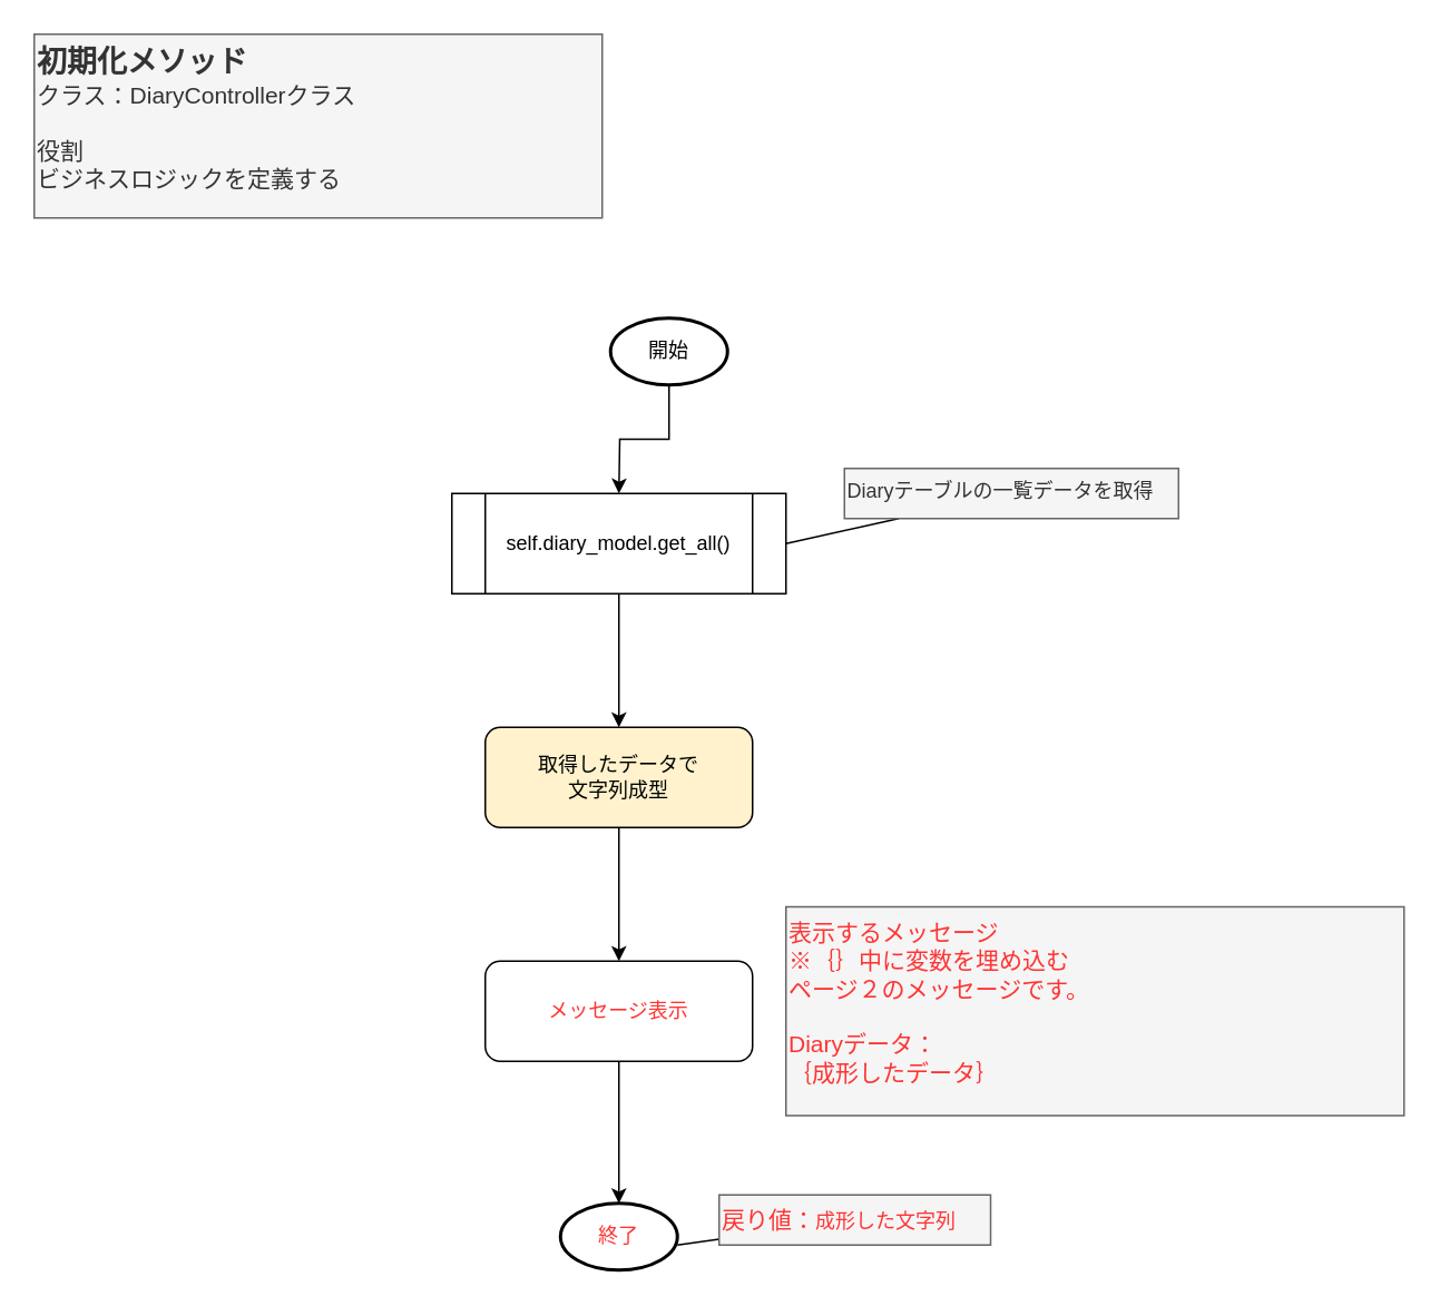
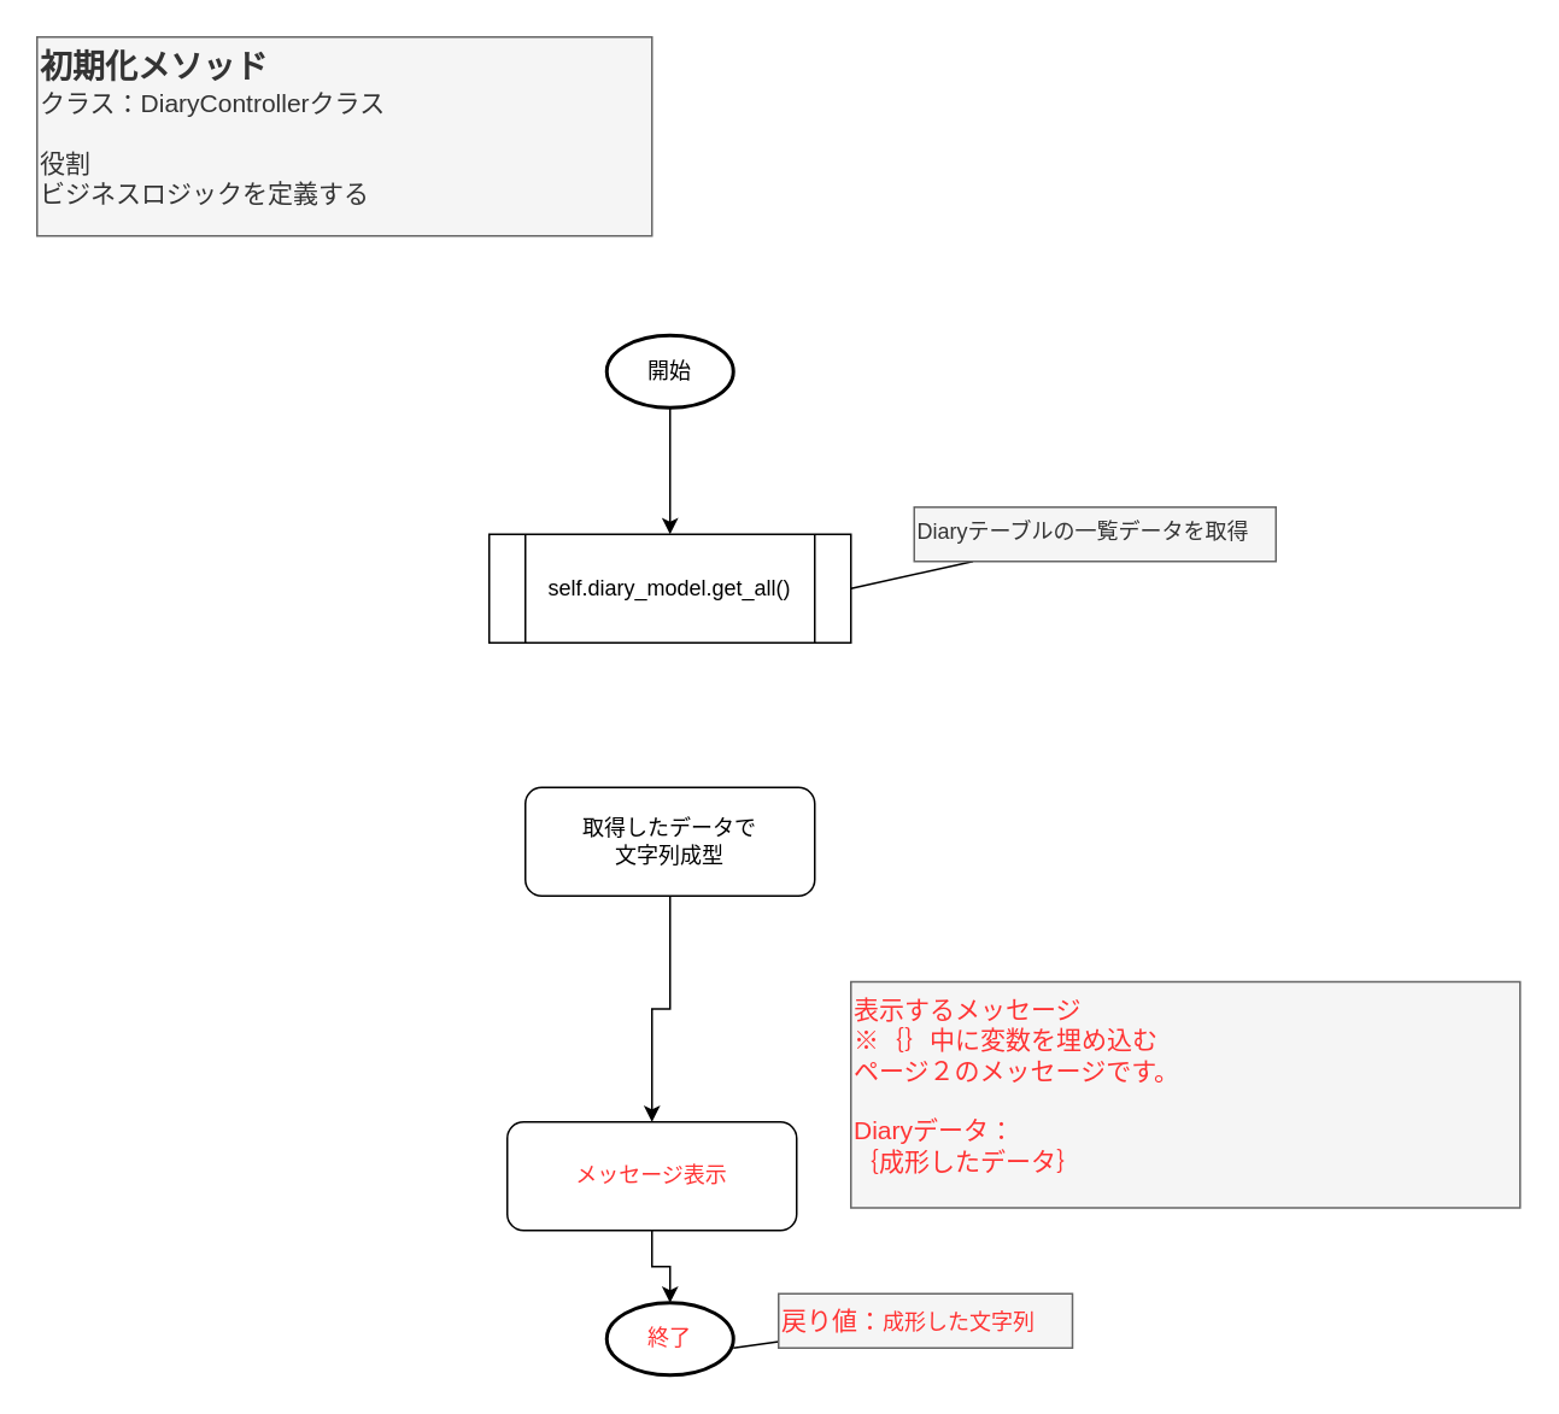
- <mxCell id="3" value="開始" style="strokeWidth=2;html=1;shape=mxgraph.flowchart.start_1;whiteSpace=wrap;" parent="1" vertex="1"><mxGeometry x="365" y="190" width="70" height="40" as="geometry" /></mxCell>
+ <mxCell id="3" value="開始" style="strokeWidth=2;html=1;shape=mxgraph.flowchart.start_1;whiteSpace=wrap;" parent="1" vertex="1"><mxGeometry x="335" y="185" width="70" height="40" as="geometry" /></mxCell>
- <mxCell id="4" value="" style="edgeStyle=orthogonalEdgeStyle;rounded=0;orthogonalLoop=1;jettySize=auto;html=1;" parent="1" source="5" target="9" edge="1"><mxGeometry relative="1" as="geometry" /></mxCell>
- <mxCell id="9" value="取得したデータで&lt;div&gt;文字列成型&lt;/div&gt;" style="rounded=1;whiteSpace=wrap;html=1;fillColor=#fff2cc;" parent="1" vertex="1"><mxGeometry x="290" y="435" width="160" height="60" as="geometry" /></mxCell>
+ <mxCell id="9" value="取得したデータで&lt;div&gt;文字列成型&lt;/div&gt;" style="rounded=1;whiteSpace=wrap;html=1;" parent="1" vertex="1"><mxGeometry x="290" y="435" width="160" height="60" as="geometry" /></mxCell>
- <mxCell id="15" value="メッセージ表示" style="rounded=1;whiteSpace=wrap;html=1;fontColor=#FF3333;" vertex="1" parent="1"><mxGeometry x="290" y="575" width="160" height="60" as="geometry" /></mxCell>
+ <mxCell id="15" value="メッセージ表示" style="rounded=1;whiteSpace=wrap;html=1;fontColor=#FF3333;" vertex="1" parent="1"><mxGeometry x="280" y="620" width="160" height="60" as="geometry" /></mxCell>
